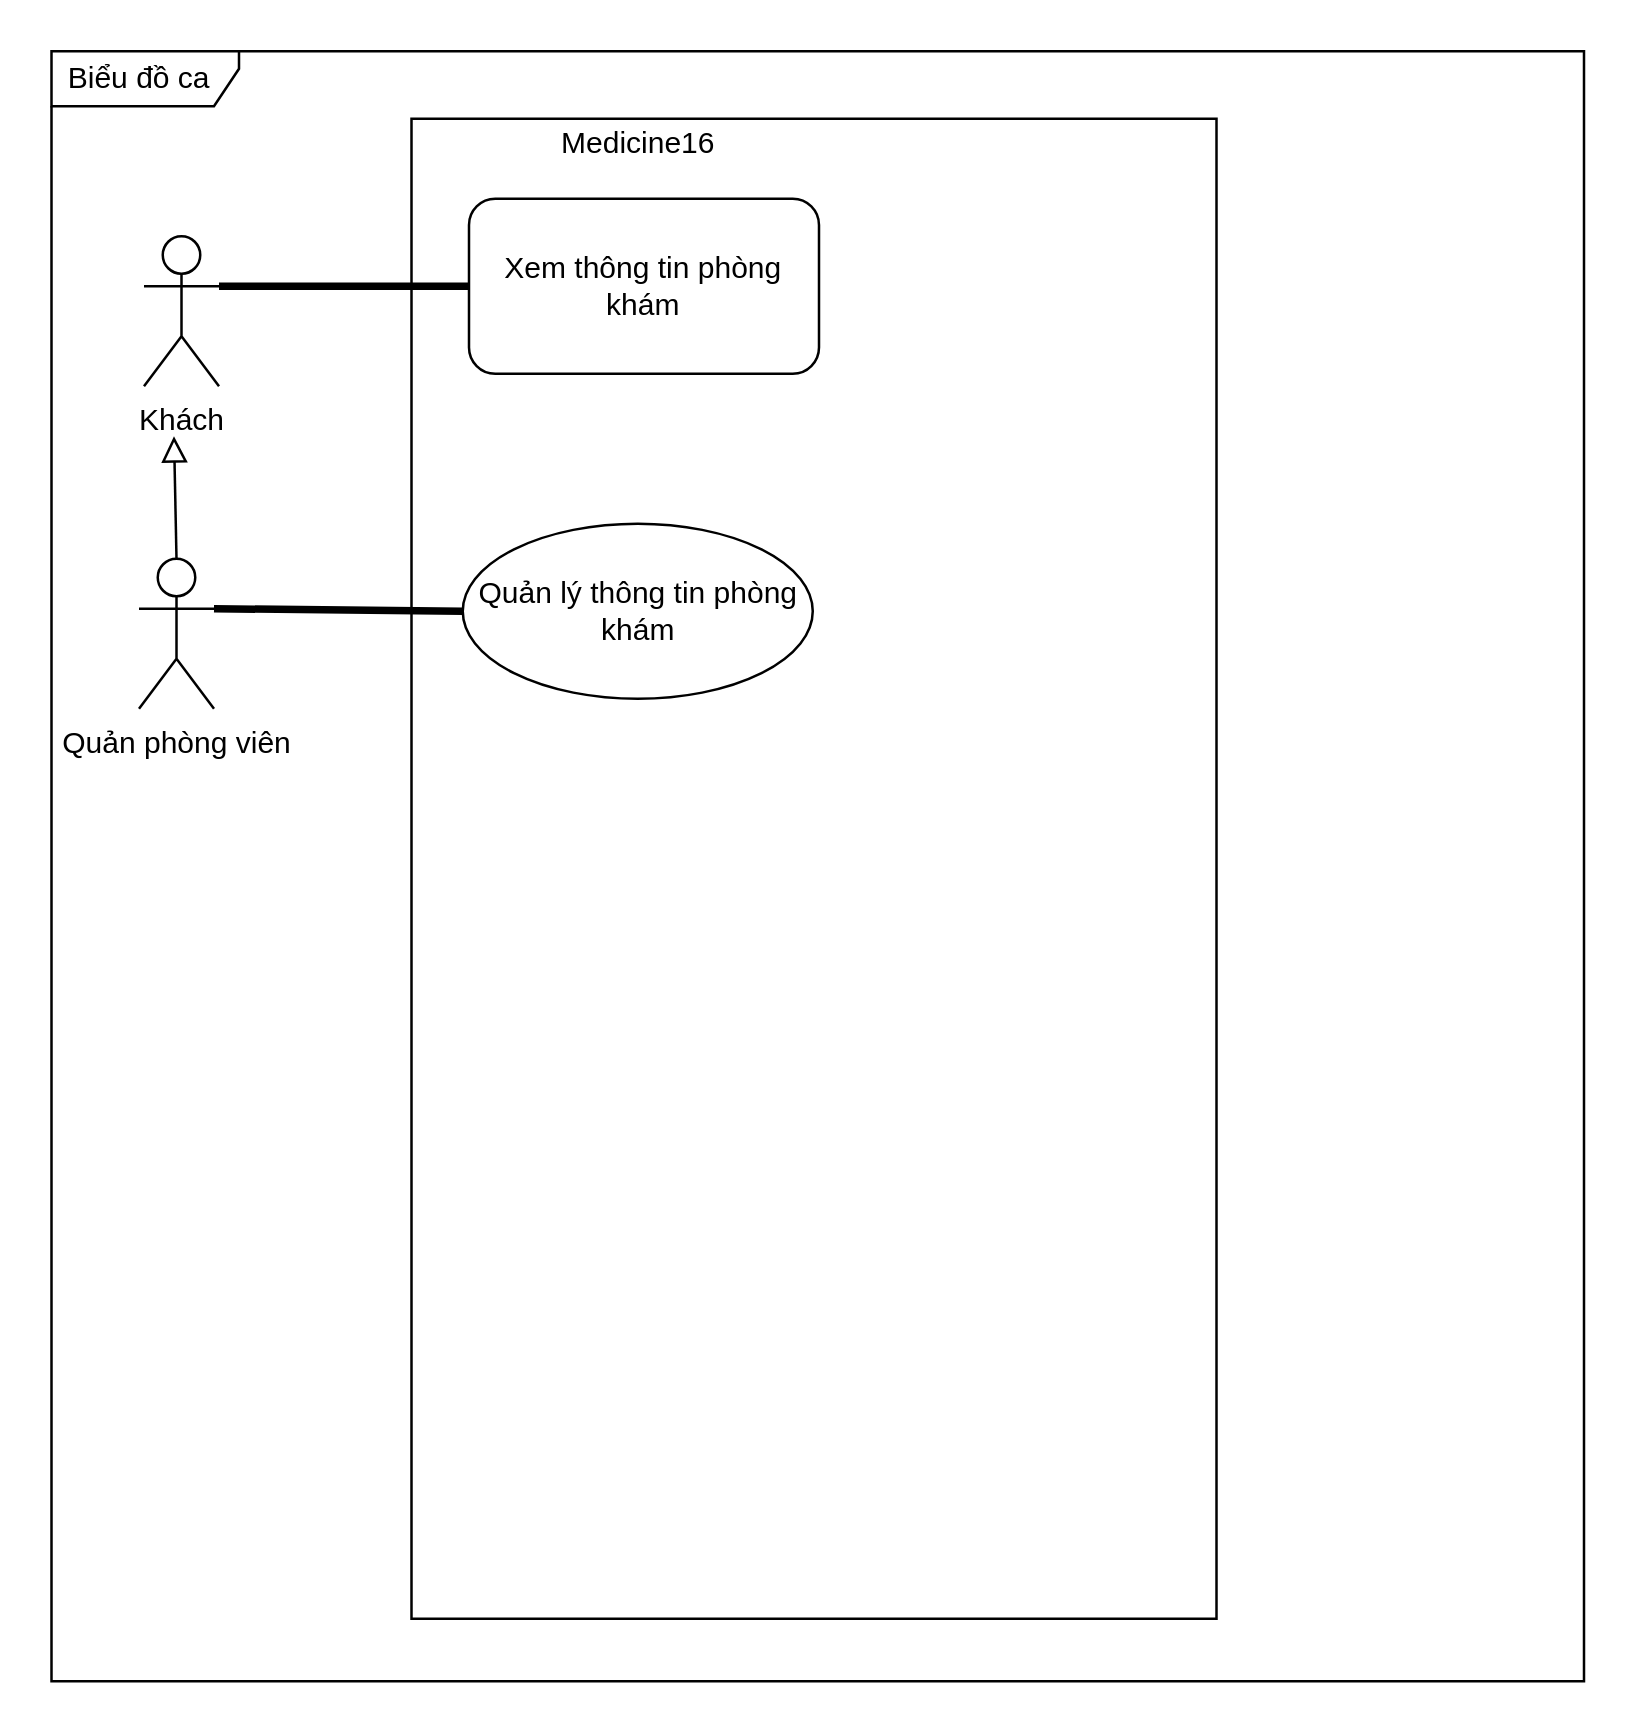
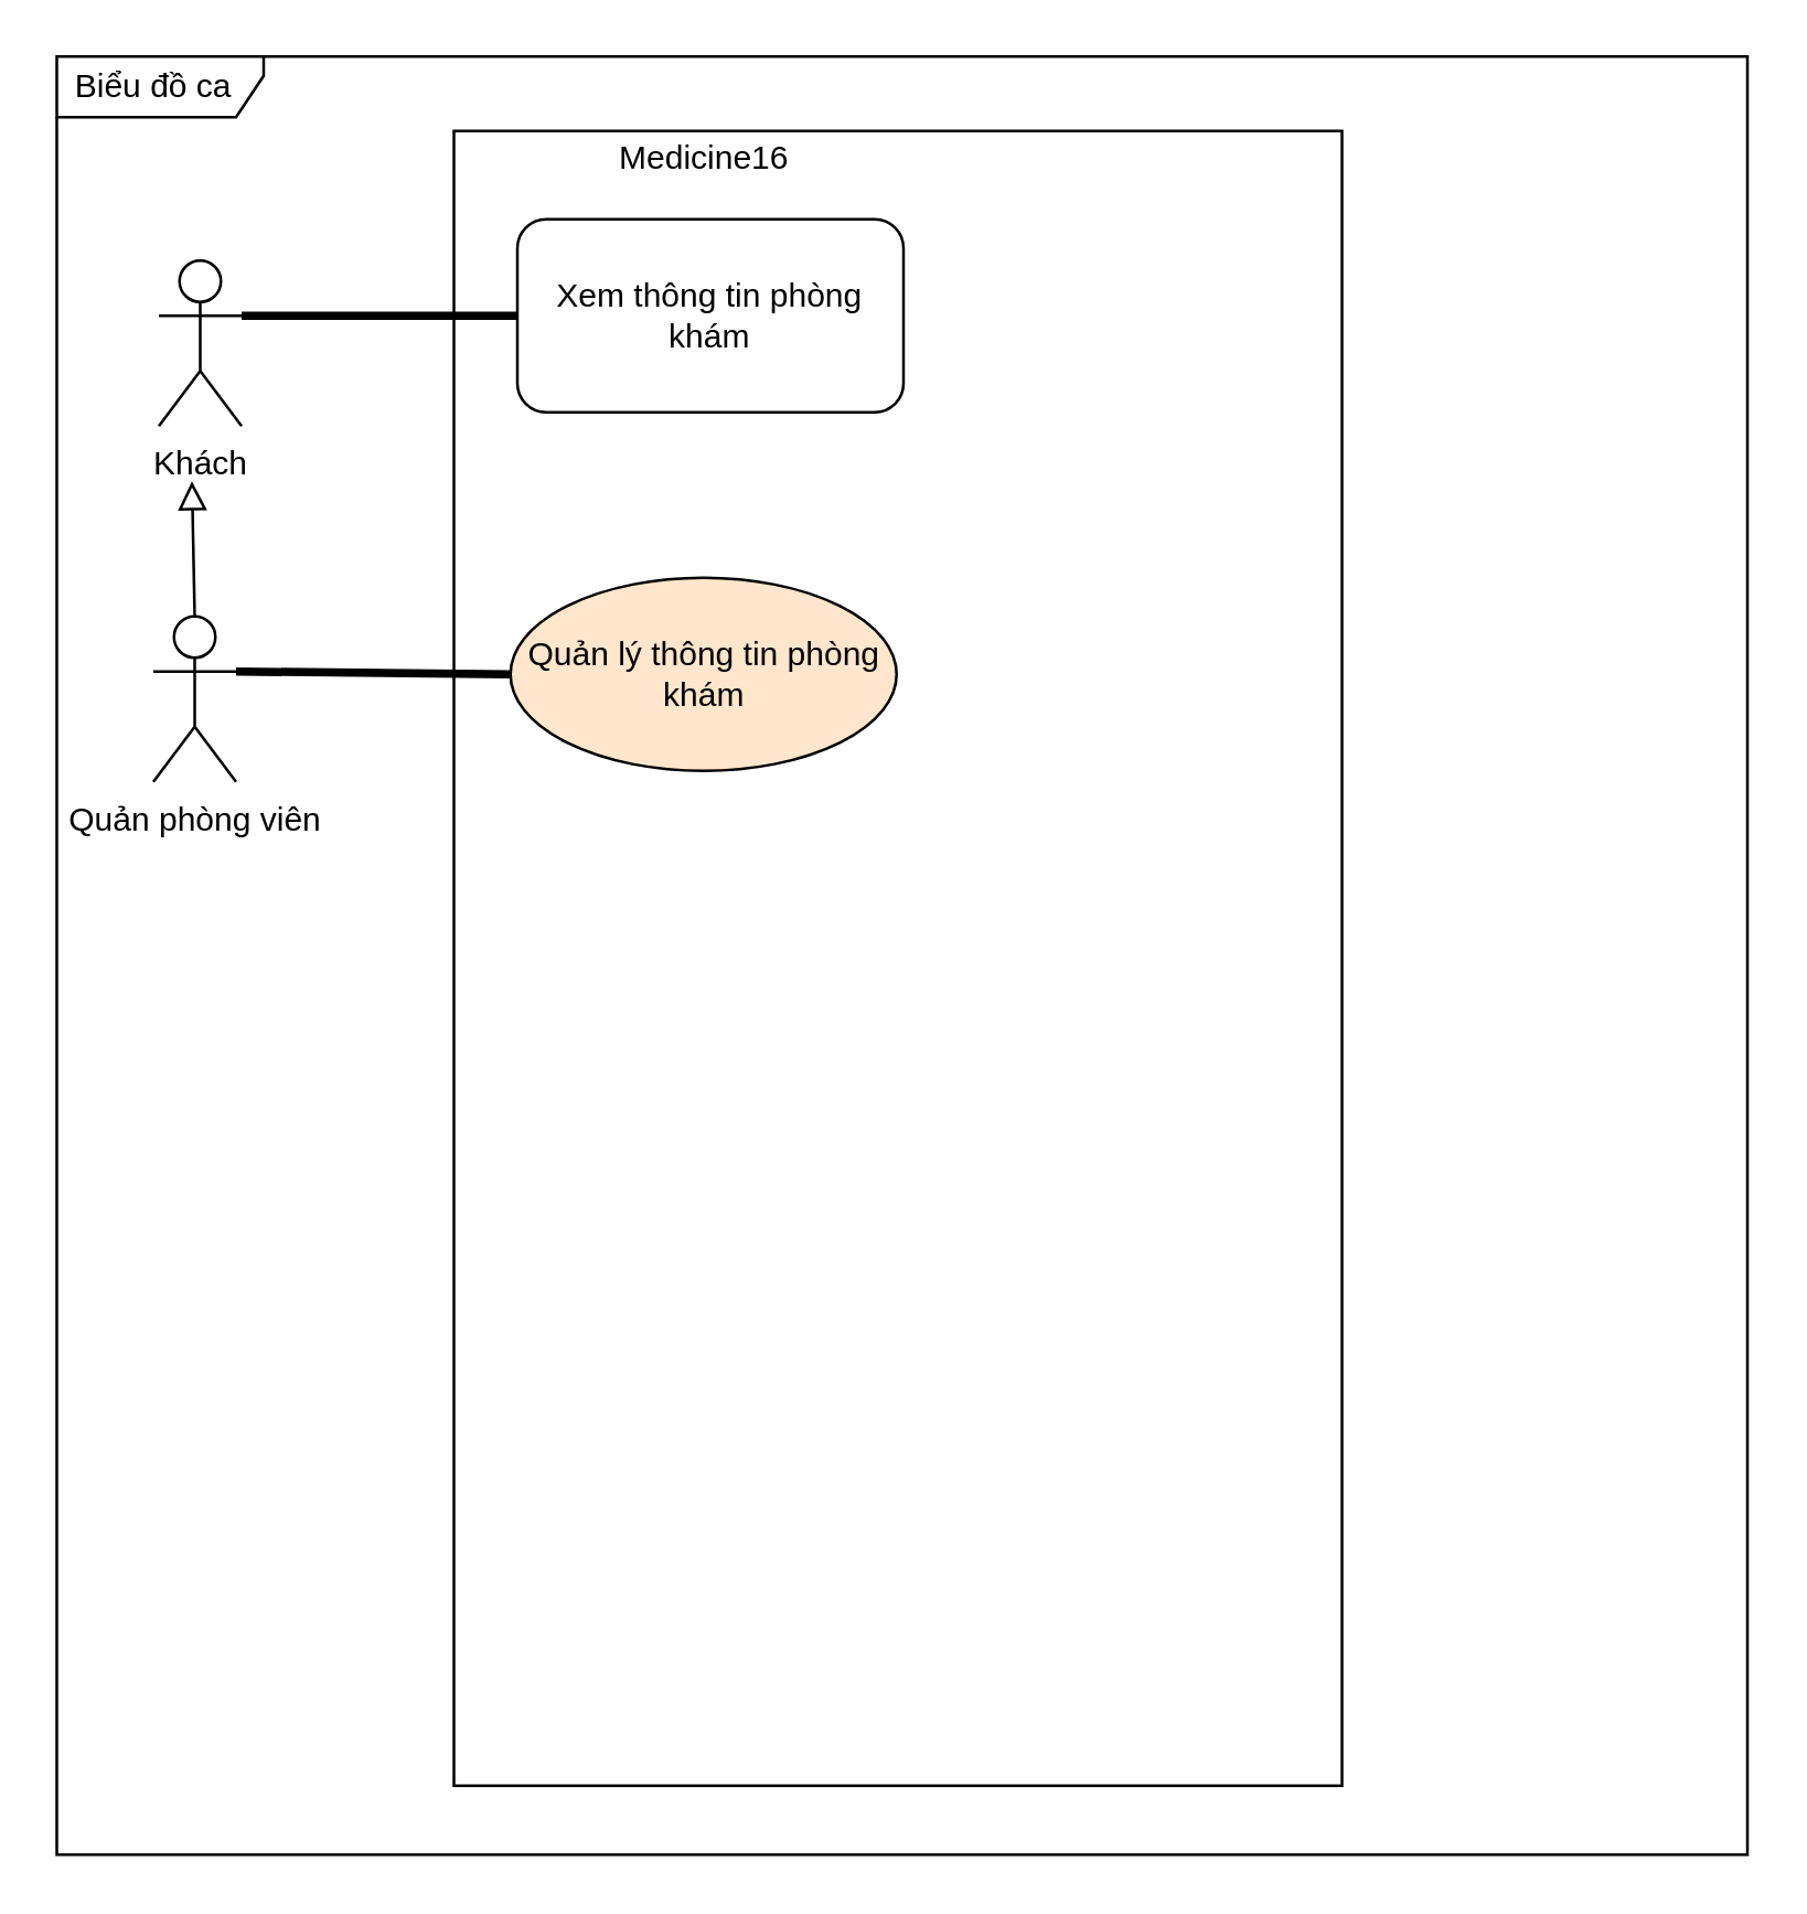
- <mxCell id="6" value="Quản lý thông tin phòng khám" style="ellipse;whiteSpace=wrap;html=1;" parent="1" vertex="1"><mxGeometry x="184.5" y="209" width="140" height="70" as="geometry" /></mxCell>
+ <mxCell id="6" value="Quản lý thông tin phòng khám" style="ellipse;whiteSpace=wrap;html=1;fillColor=#ffe6cc;" parent="1" vertex="1"><mxGeometry x="184.5" y="209" width="140" height="70" as="geometry" /></mxCell>
